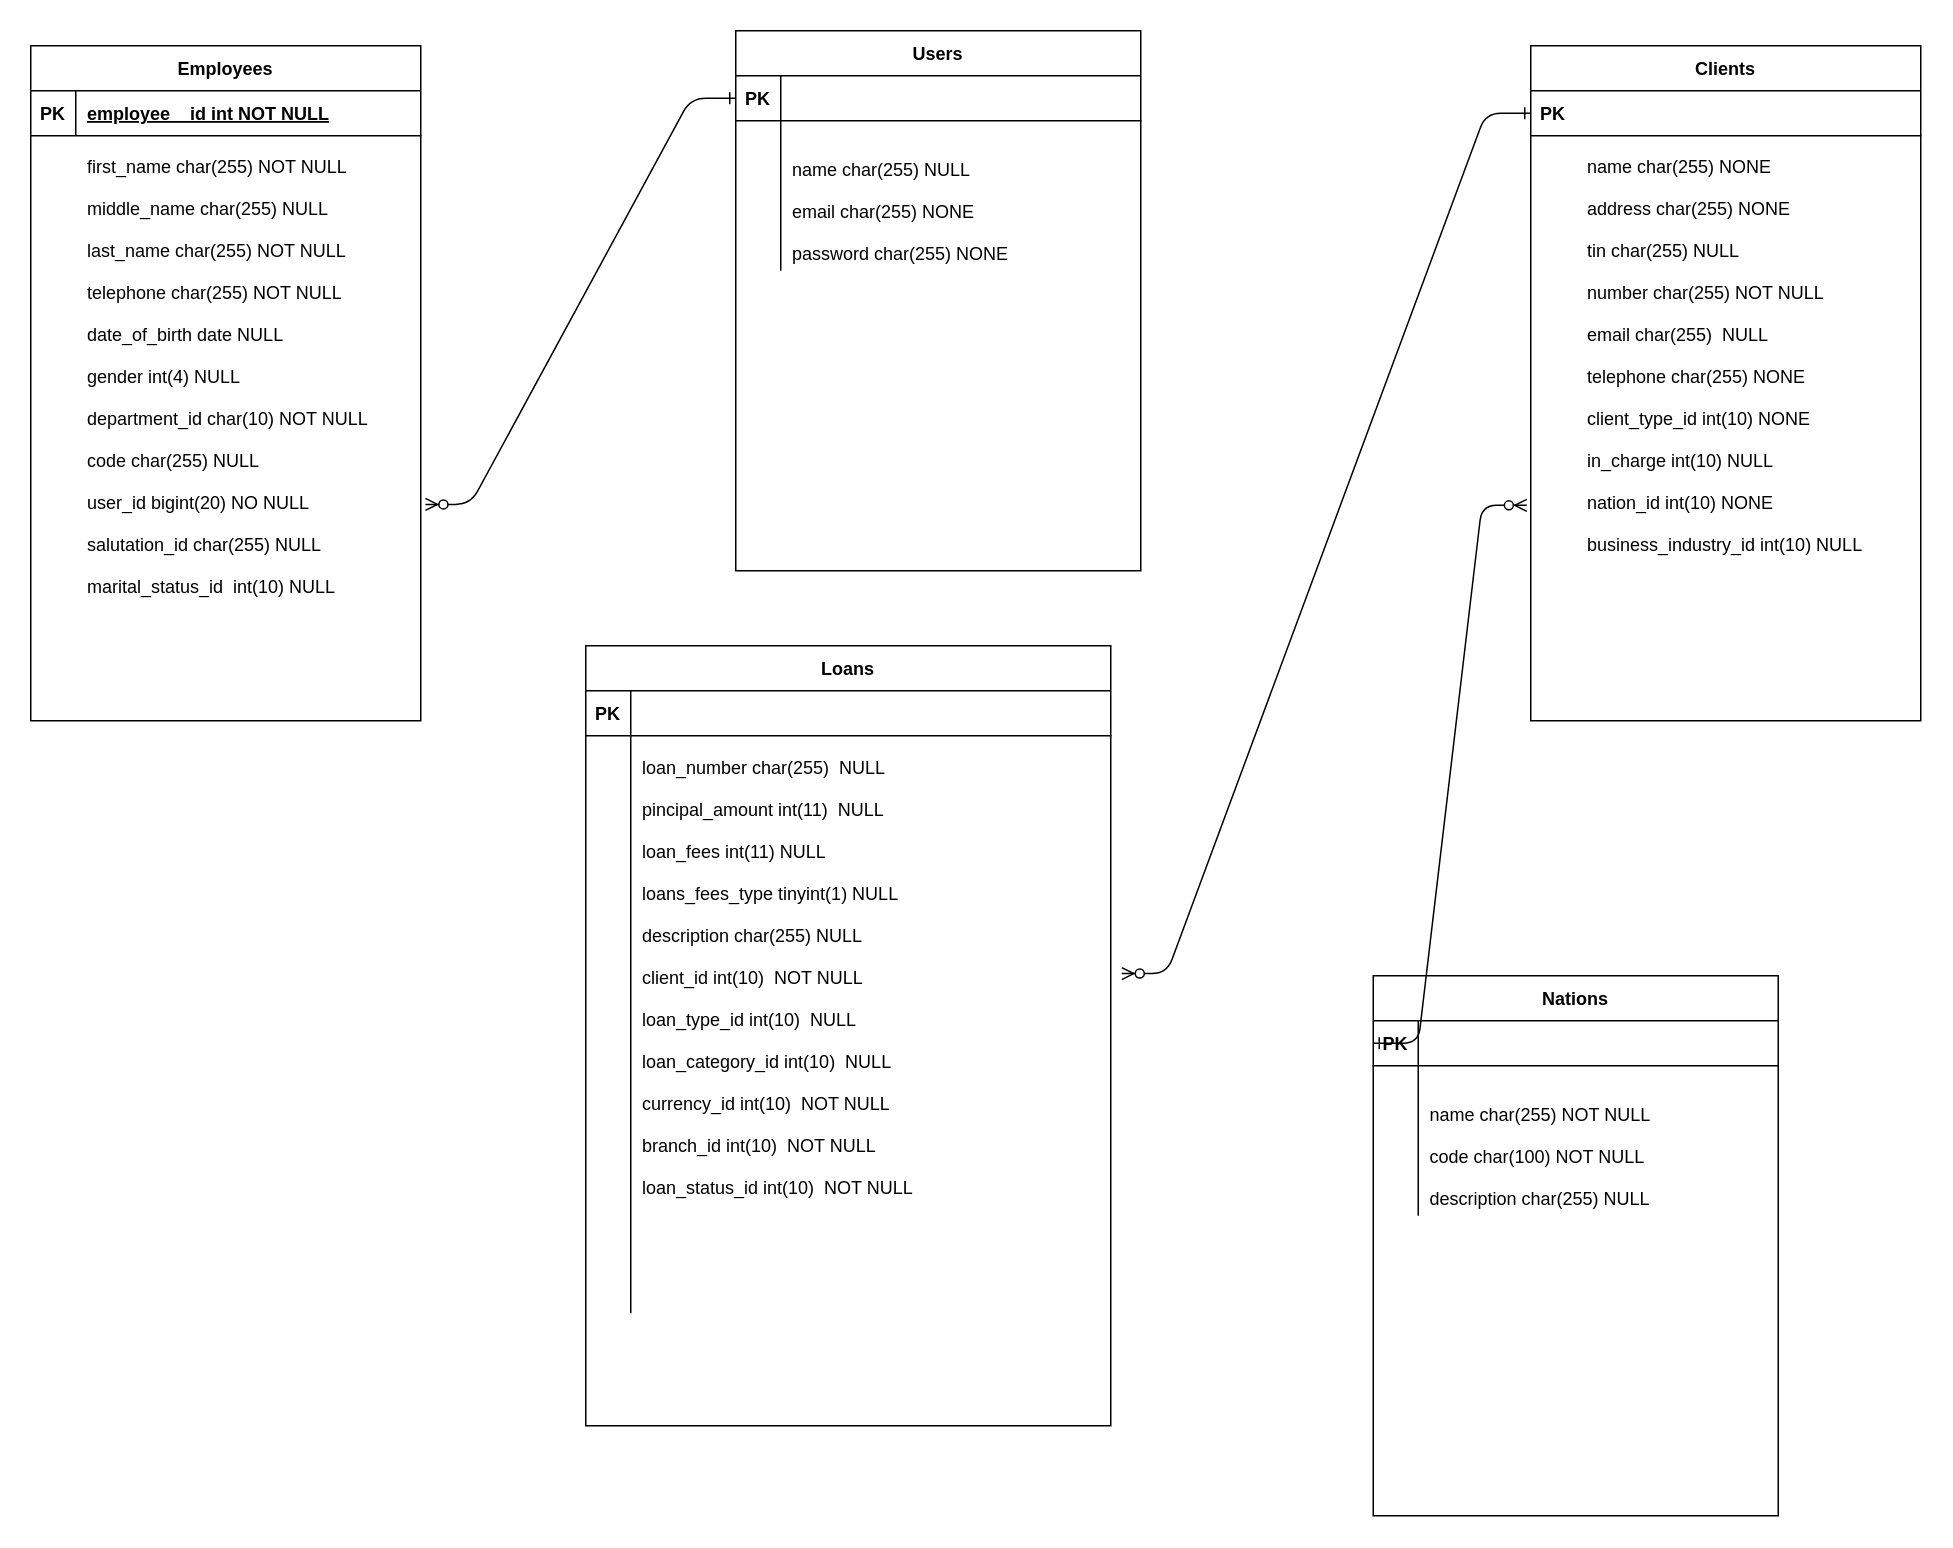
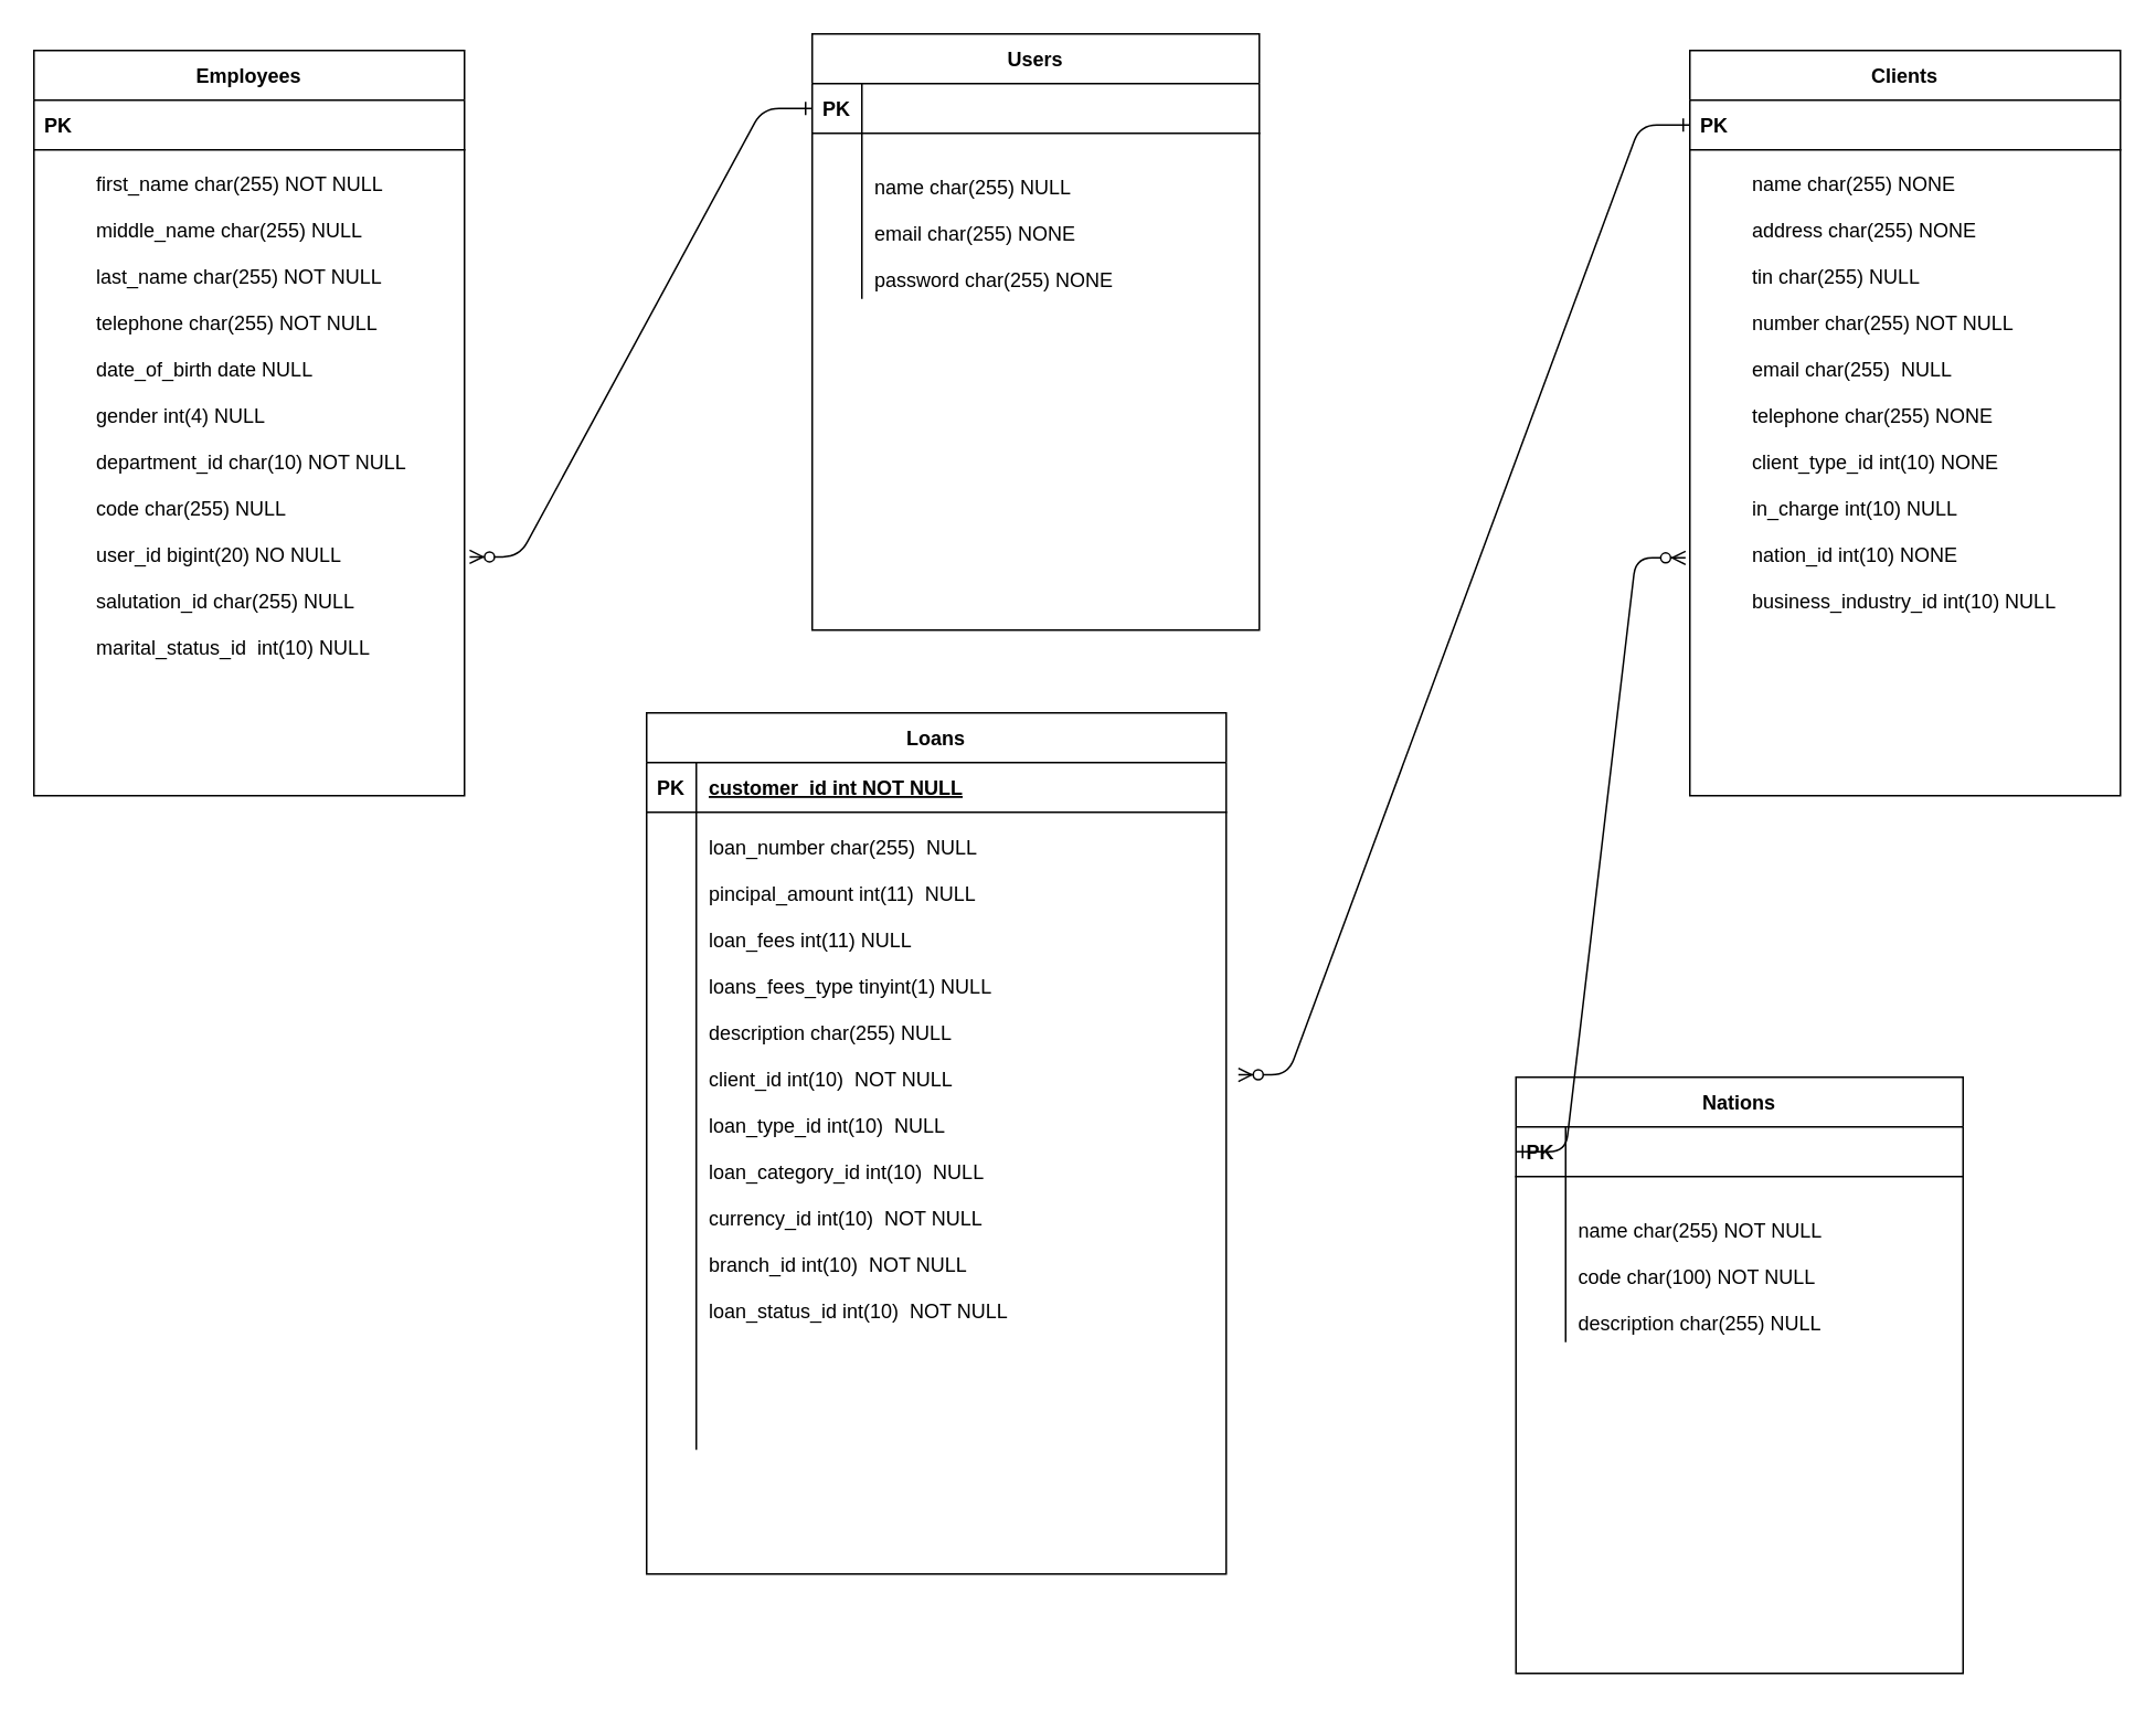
- <mxCell id="15" value="employee__id int NOT NULL " style="shape=partialRectangle;overflow=hidden;connectable=0;fillColor=none;top=0;left=0;bottom=0;right=0;align=left;spacingLeft=6;fontStyle=5;" parent="13" vertex="1"><mxGeometry x="30" width="230" height="30" as="geometry"><mxRectangle width="230" height="30" as="alternateBounds" /></mxGeometry></mxCell>
+ <mxCell id="21" value="customer_id int NOT NULL " style="shape=partialRectangle;overflow=hidden;connectable=0;fillColor=none;top=0;left=0;bottom=0;right=0;align=left;spacingLeft=6;fontStyle=5;" vertex="1" parent="19"><mxGeometry x="30" width="320" height="30" as="geometry"><mxRectangle width="320" height="30" as="alternateBounds" /></mxGeometry></mxCell>
